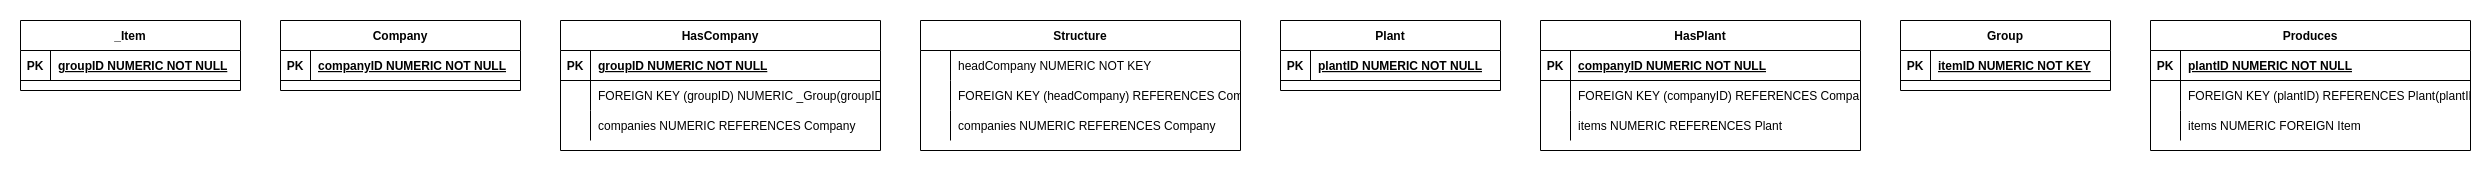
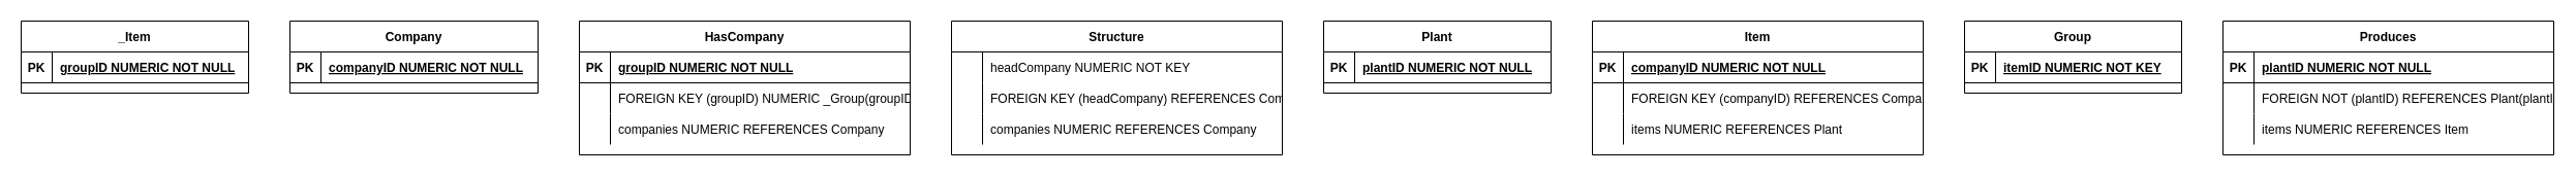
- <mxCell id="34" value="HasPlant" style="shape=table;startSize=30;container=1;collapsible=1;childLayout=tableLayout;fixedRows=1;rowLines=0;fontStyle=1;align=center;resizeLast=1;" vertex="1" parent="1"><mxGeometry x="1540" y="20" width="320" height="130" as="geometry" /></mxCell>
+ <mxCell id="34" value="Item" style="shape=table;startSize=30;container=1;collapsible=1;childLayout=tableLayout;fixedRows=1;rowLines=0;fontStyle=1;align=center;resizeLast=1;" vertex="1" parent="1"><mxGeometry x="1540" y="20" width="320" height="130" as="geometry" /></mxCell>
- <mxCell id="54" value="FOREIGN KEY (plantID) REFERENCES Plant(plantID)" style="shape=partialRectangle;overflow=hidden;connectable=0;fillColor=none;align=left;top=0;left=0;bottom=0;right=0;spacingLeft=6;" vertex="1" parent="52"><mxGeometry x="30" width="290" height="30" as="geometry"><mxRectangle width="290" height="30" as="alternateBounds" /></mxGeometry></mxCell>
+ <mxCell id="54" value="FOREIGN NOT (plantID) REFERENCES Plant(plantID)" style="shape=partialRectangle;overflow=hidden;connectable=0;fillColor=none;align=left;top=0;left=0;bottom=0;right=0;spacingLeft=6;" vertex="1" parent="52"><mxGeometry x="30" width="290" height="30" as="geometry"><mxRectangle width="290" height="30" as="alternateBounds" /></mxGeometry></mxCell>
- <mxCell id="57" value="items NUMERIC FOREIGN Item" style="shape=partialRectangle;overflow=hidden;connectable=0;fillColor=none;align=left;top=0;left=0;bottom=0;right=0;spacingLeft=6;" vertex="1" parent="55"><mxGeometry x="30" width="290" height="30" as="geometry"><mxRectangle width="290" height="30" as="alternateBounds" /></mxGeometry></mxCell>
+ <mxCell id="57" value="items NUMERIC REFERENCES Item" style="shape=partialRectangle;overflow=hidden;connectable=0;fillColor=none;align=left;top=0;left=0;bottom=0;right=0;spacingLeft=6;" vertex="1" parent="55"><mxGeometry x="30" width="290" height="30" as="geometry"><mxRectangle width="290" height="30" as="alternateBounds" /></mxGeometry></mxCell>
